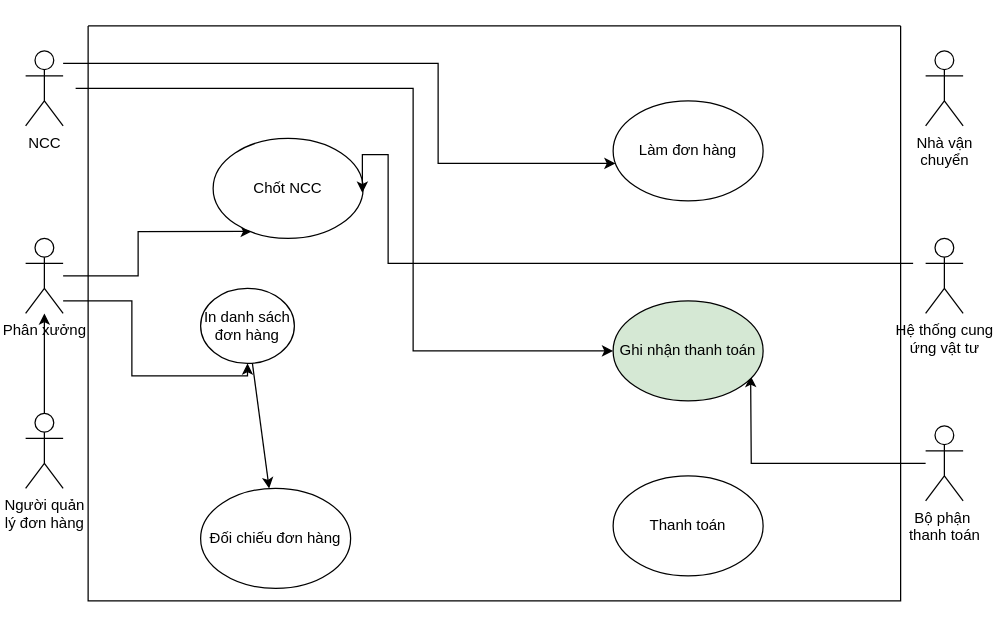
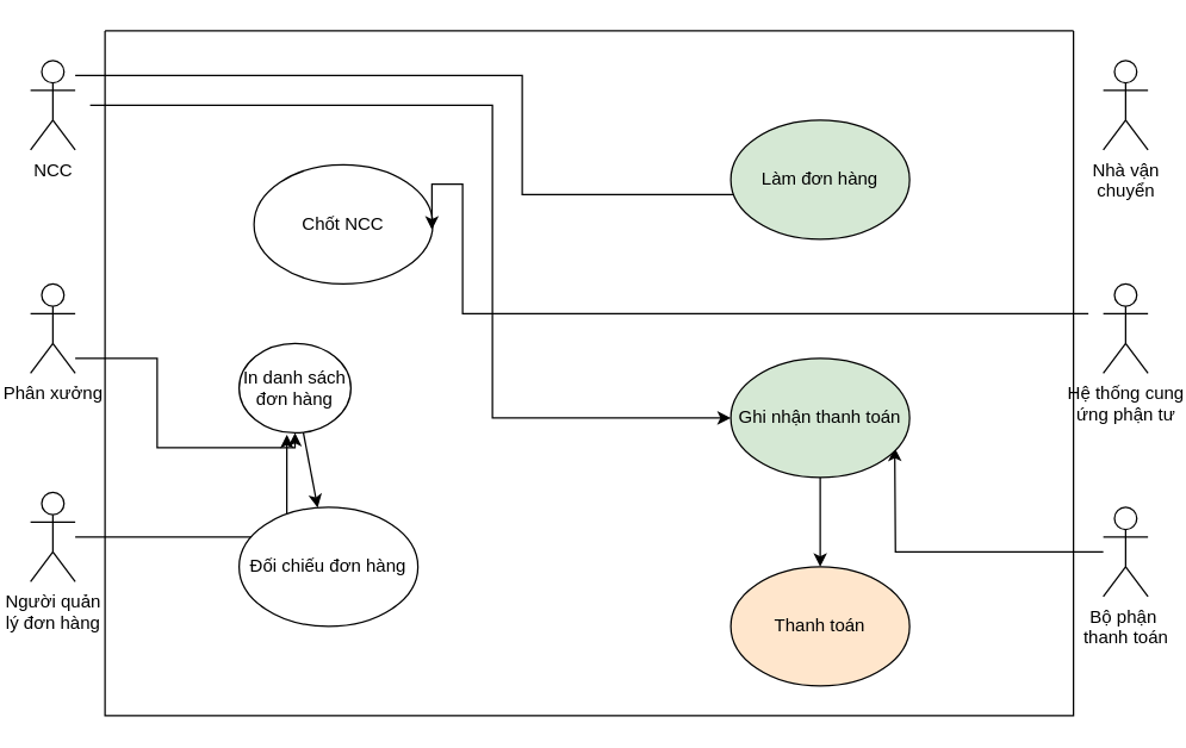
- <mxCell id="15" value="Làm đơn hàng" style="ellipse;whiteSpace=wrap;html=1;" vertex="1" parent="13"><mxGeometry x="420" y="60" width="120" height="80" as="geometry" /></mxCell>
+ <mxCell id="15" value="Làm đơn hàng" style="ellipse;whiteSpace=wrap;html=1;fillColor=#d5e8d4;" vertex="1" parent="13"><mxGeometry x="420" y="60" width="120" height="80" as="geometry" /></mxCell>
- <mxCell id="7" value="" style="edgeStyle=orthogonalEdgeStyle;rounded=0;orthogonalLoop=1;jettySize=auto;html=1;" edge="1" parent="1" source="8" target="15"><mxGeometry relative="1" as="geometry"><Array as="points"><mxPoint x="350" y="50" /><mxPoint x="350" y="130" /></Array></mxGeometry></mxCell>
+ <mxCell id="7" value="" style="edgeStyle=orthogonalEdgeStyle;rounded=0;orthogonalLoop=1;jettySize=auto;html=1;endArrow=none;" edge="1" parent="1" source="8" target="15"><mxGeometry relative="1" as="geometry"><Array as="points"><mxPoint x="350" y="50" /><mxPoint x="350" y="130" /></Array></mxGeometry></mxCell>
- <mxCell id="3" value="" style="edgeStyle=orthogonalEdgeStyle;rounded=0;orthogonalLoop=1;jettySize=auto;html=1;entryX=0.258;entryY=0.931;entryDx=0;entryDy=0;entryPerimeter=0;" edge="1" parent="1" source="4" target="14"><mxGeometry relative="1" as="geometry" /></mxCell>
- <mxCell id="10" value="Hệ thống cung&lt;br&gt;ứng vật tư" style="shape=umlActor;verticalLabelPosition=bottom;verticalAlign=top;html=1;outlineConnect=0;" vertex="1" parent="1"><mxGeometry x="740" y="190" width="30" height="60" as="geometry" /></mxCell>
+ <mxCell id="10" value="Hệ thống cung&lt;br&gt;ứng phận tư" style="shape=umlActor;verticalLabelPosition=bottom;verticalAlign=top;html=1;outlineConnect=0;" vertex="1" parent="1"><mxGeometry x="740" y="190" width="30" height="60" as="geometry" /></mxCell>
- <mxCell id="5" value="" style="edgeStyle=orthogonalEdgeStyle;rounded=0;orthogonalLoop=1;jettySize=auto;html=1;" edge="1" parent="1" source="6" target="4"><mxGeometry relative="1" as="geometry"><mxPoint x="105" y="360" as="targetPoint" /></mxGeometry></mxCell>
+ <mxCell id="5" value="" style="edgeStyle=orthogonalEdgeStyle;rounded=0;orthogonalLoop=1;jettySize=auto;html=1;entryX=0.427;entryY=1.021;entryDx=0;entryDy=0;entryPerimeter=0;" edge="1" parent="1" source="6" target="19"><mxGeometry relative="1" as="geometry"><mxPoint x="105" y="360" as="targetPoint" /></mxGeometry></mxCell>
+ <mxCell id="16" value="" style="edgeStyle=orthogonalEdgeStyle;rounded=0;orthogonalLoop=1;jettySize=auto;html=1;" edge="1" parent="13" source="17" target="22"><mxGeometry relative="1" as="geometry" /></mxCell>
- <mxCell id="22" value="Thanh toán" style="ellipse;whiteSpace=wrap;html=1;" vertex="1" parent="13"><mxGeometry x="420" y="360" width="120" height="80" as="geometry" /></mxCell>
+ <mxCell id="22" value="Thanh toán" style="ellipse;whiteSpace=wrap;html=1;fillColor=#ffe6cc;" vertex="1" parent="13"><mxGeometry x="420" y="360" width="120" height="80" as="geometry" /></mxCell>
- <mxCell id="23" value="Đối chiếu đơn hàng" style="ellipse;whiteSpace=wrap;html=1;" vertex="1" parent="13"><mxGeometry x="90" y="370" width="120" height="80" as="geometry" /></mxCell>
+ <mxCell id="23" value="Đối chiếu đơn hàng" style="ellipse;whiteSpace=wrap;html=1;" vertex="1" parent="13"><mxGeometry x="90" y="320" width="120" height="80" as="geometry" /></mxCell>
